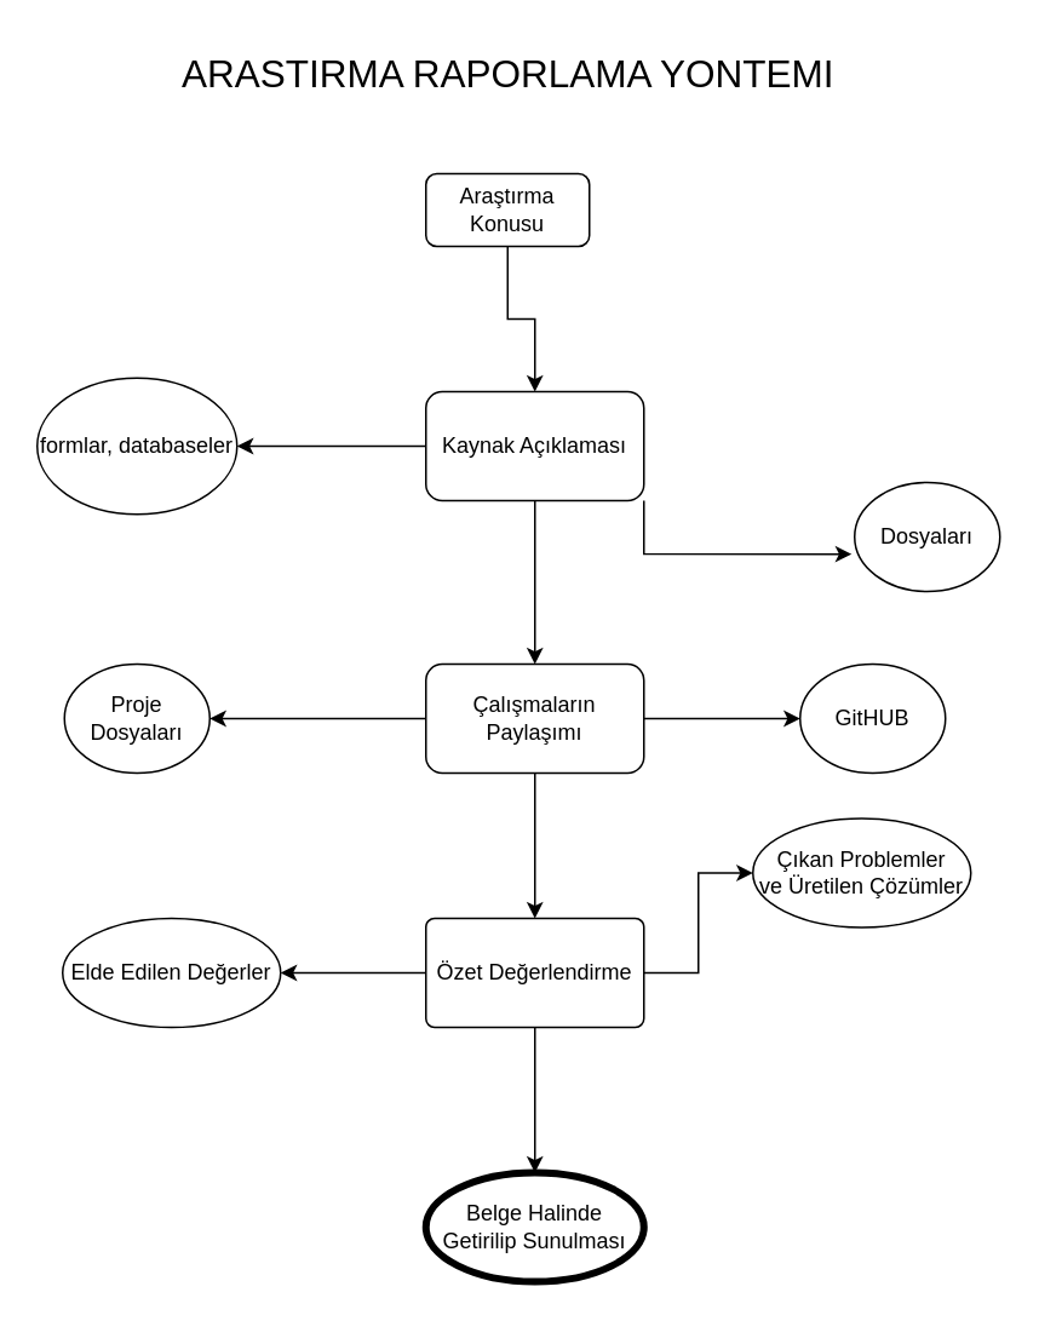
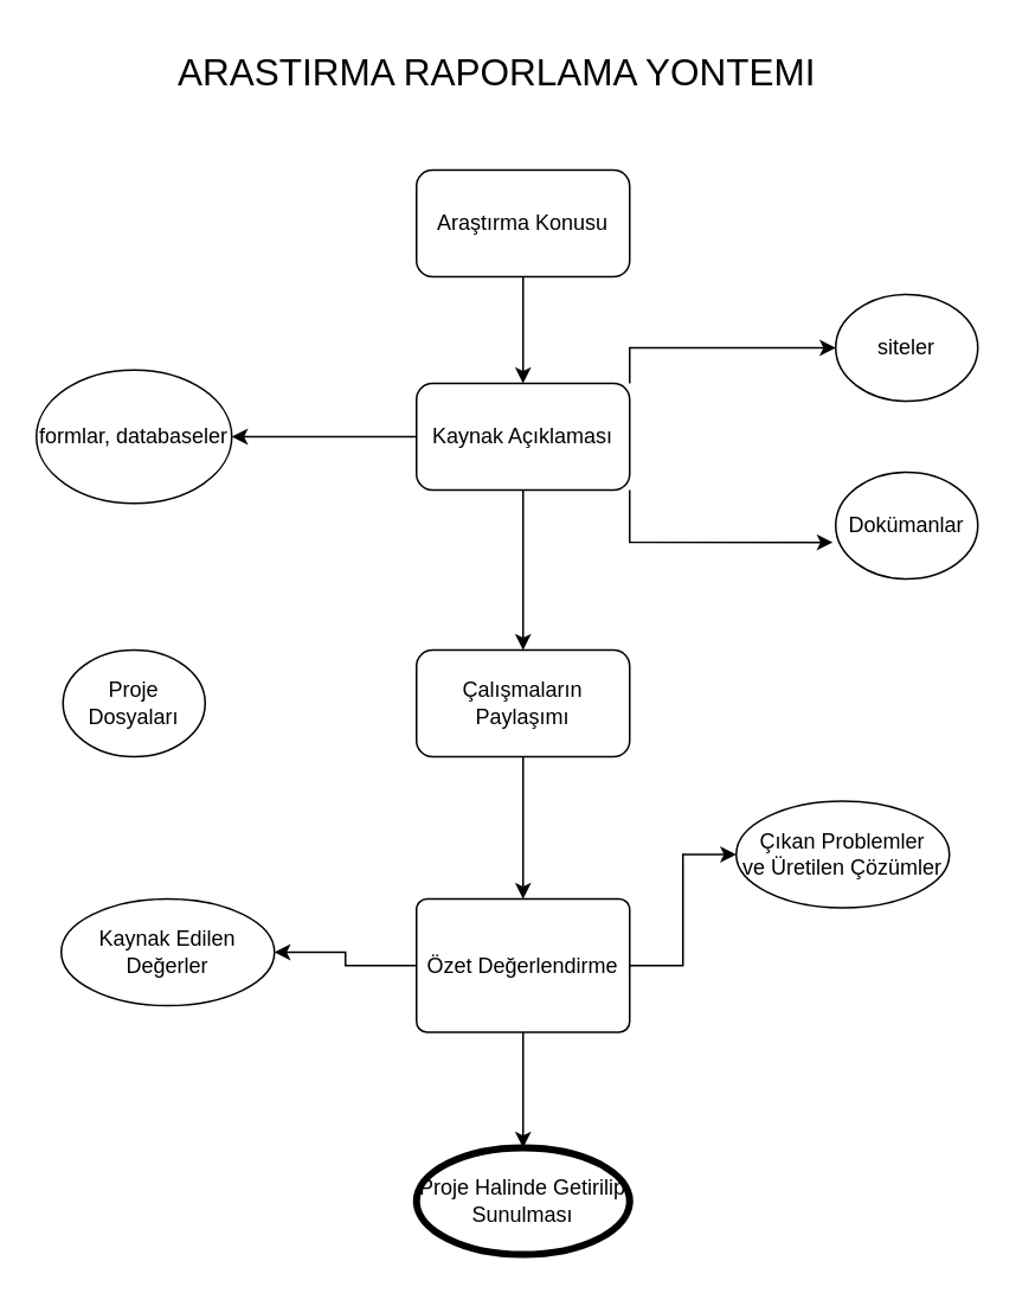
- <mxCell id="3" value="Araştırma Konusu" style="rounded=1;whiteSpace=wrap;html=1;" vertex="1" parent="1"><mxGeometry x="234" y="95" width="90" height="40" as="geometry" /></mxCell>
+ <mxCell id="3" value="Araştırma Konusu" style="rounded=1;whiteSpace=wrap;html=1;" vertex="1" parent="1"><mxGeometry x="234" y="95" width="120" height="60" as="geometry" /></mxCell>
+ <mxCell id="5" style="edgeStyle=orthogonalEdgeStyle;rounded=0;orthogonalLoop=1;jettySize=auto;html=1;exitX=1;exitY=0;exitDx=0;exitDy=0;entryX=0;entryY=0.5;entryDx=0;entryDy=0;fontSize=12;" edge="1" parent="1" source="9" target="10"><mxGeometry relative="1" as="geometry" /></mxCell>
+ <mxCell id="10" value="siteler" style="ellipse;whiteSpace=wrap;html=1;strokeWidth=1;fontSize=12;" vertex="1" parent="1"><mxGeometry x="470" y="165" width="80" height="60" as="geometry" /></mxCell>
- <mxCell id="11" value="Dosyaları" style="ellipse;whiteSpace=wrap;html=1;strokeWidth=1;fontSize=12;" vertex="1" parent="1"><mxGeometry x="470" y="265" width="80" height="60" as="geometry" /></mxCell>
+ <mxCell id="11" value="Dokümanlar" style="ellipse;whiteSpace=wrap;html=1;strokeWidth=1;fontSize=12;" vertex="1" parent="1"><mxGeometry x="470" y="265" width="80" height="60" as="geometry" /></mxCell>
- <mxCell id="14" style="edgeStyle=orthogonalEdgeStyle;rounded=0;orthogonalLoop=1;jettySize=auto;html=1;entryX=1;entryY=0.5;entryDx=0;entryDy=0;fontSize=12;" edge="1" parent="1" source="16" target="18"><mxGeometry relative="1" as="geometry" /></mxCell>
- <mxCell id="13" style="edgeStyle=orthogonalEdgeStyle;rounded=0;orthogonalLoop=1;jettySize=auto;html=1;entryX=0;entryY=0.5;entryDx=0;entryDy=0;fontSize=12;" edge="1" parent="1" source="16" target="17"><mxGeometry relative="1" as="geometry" /></mxCell>
- <mxCell id="17" value="GitHUB" style="ellipse;whiteSpace=wrap;html=1;strokeWidth=1;fontSize=12;" vertex="1" parent="1"><mxGeometry x="440" y="365" width="80" height="60" as="geometry" /></mxCell>
- <mxCell id="24" value="Elde Edilen Değerler" style="ellipse;whiteSpace=wrap;html=1;rounded=1;strokeWidth=1;arcSize=8;" vertex="1" parent="1"><mxGeometry x="34" y="505" width="120" height="60" as="geometry" /></mxCell>
+ <mxCell id="24" value="Kaynak Edilen Değerler" style="ellipse;whiteSpace=wrap;html=1;rounded=1;strokeWidth=1;arcSize=8;" vertex="1" parent="1"><mxGeometry x="34" y="505" width="120" height="60" as="geometry" /></mxCell>
- <mxCell id="22" value="Özet Değerlendirme" style="whiteSpace=wrap;html=1;rounded=1;strokeWidth=1;arcSize=8;" vertex="1" parent="1"><mxGeometry x="234" y="505" width="120" height="60" as="geometry" /></mxCell>
+ <mxCell id="22" value="Özet Değerlendirme" style="whiteSpace=wrap;html=1;rounded=1;strokeWidth=1;arcSize=8;" vertex="1" parent="1"><mxGeometry x="234" y="505" width="120" height="75" as="geometry" /></mxCell>
- <mxCell id="25" value="Belge Halinde Getirilip Sunulması" style="ellipse;whiteSpace=wrap;html=1;rounded=1;strokeWidth=4;arcSize=8;" vertex="1" parent="1"><mxGeometry x="234" y="645" width="120" height="60" as="geometry" /></mxCell>
+ <mxCell id="25" value="Proje Halinde Getirilip Sunulması" style="ellipse;whiteSpace=wrap;html=1;rounded=1;strokeWidth=4;arcSize=8;" vertex="1" parent="1"><mxGeometry x="234" y="645" width="120" height="60" as="geometry" /></mxCell>
